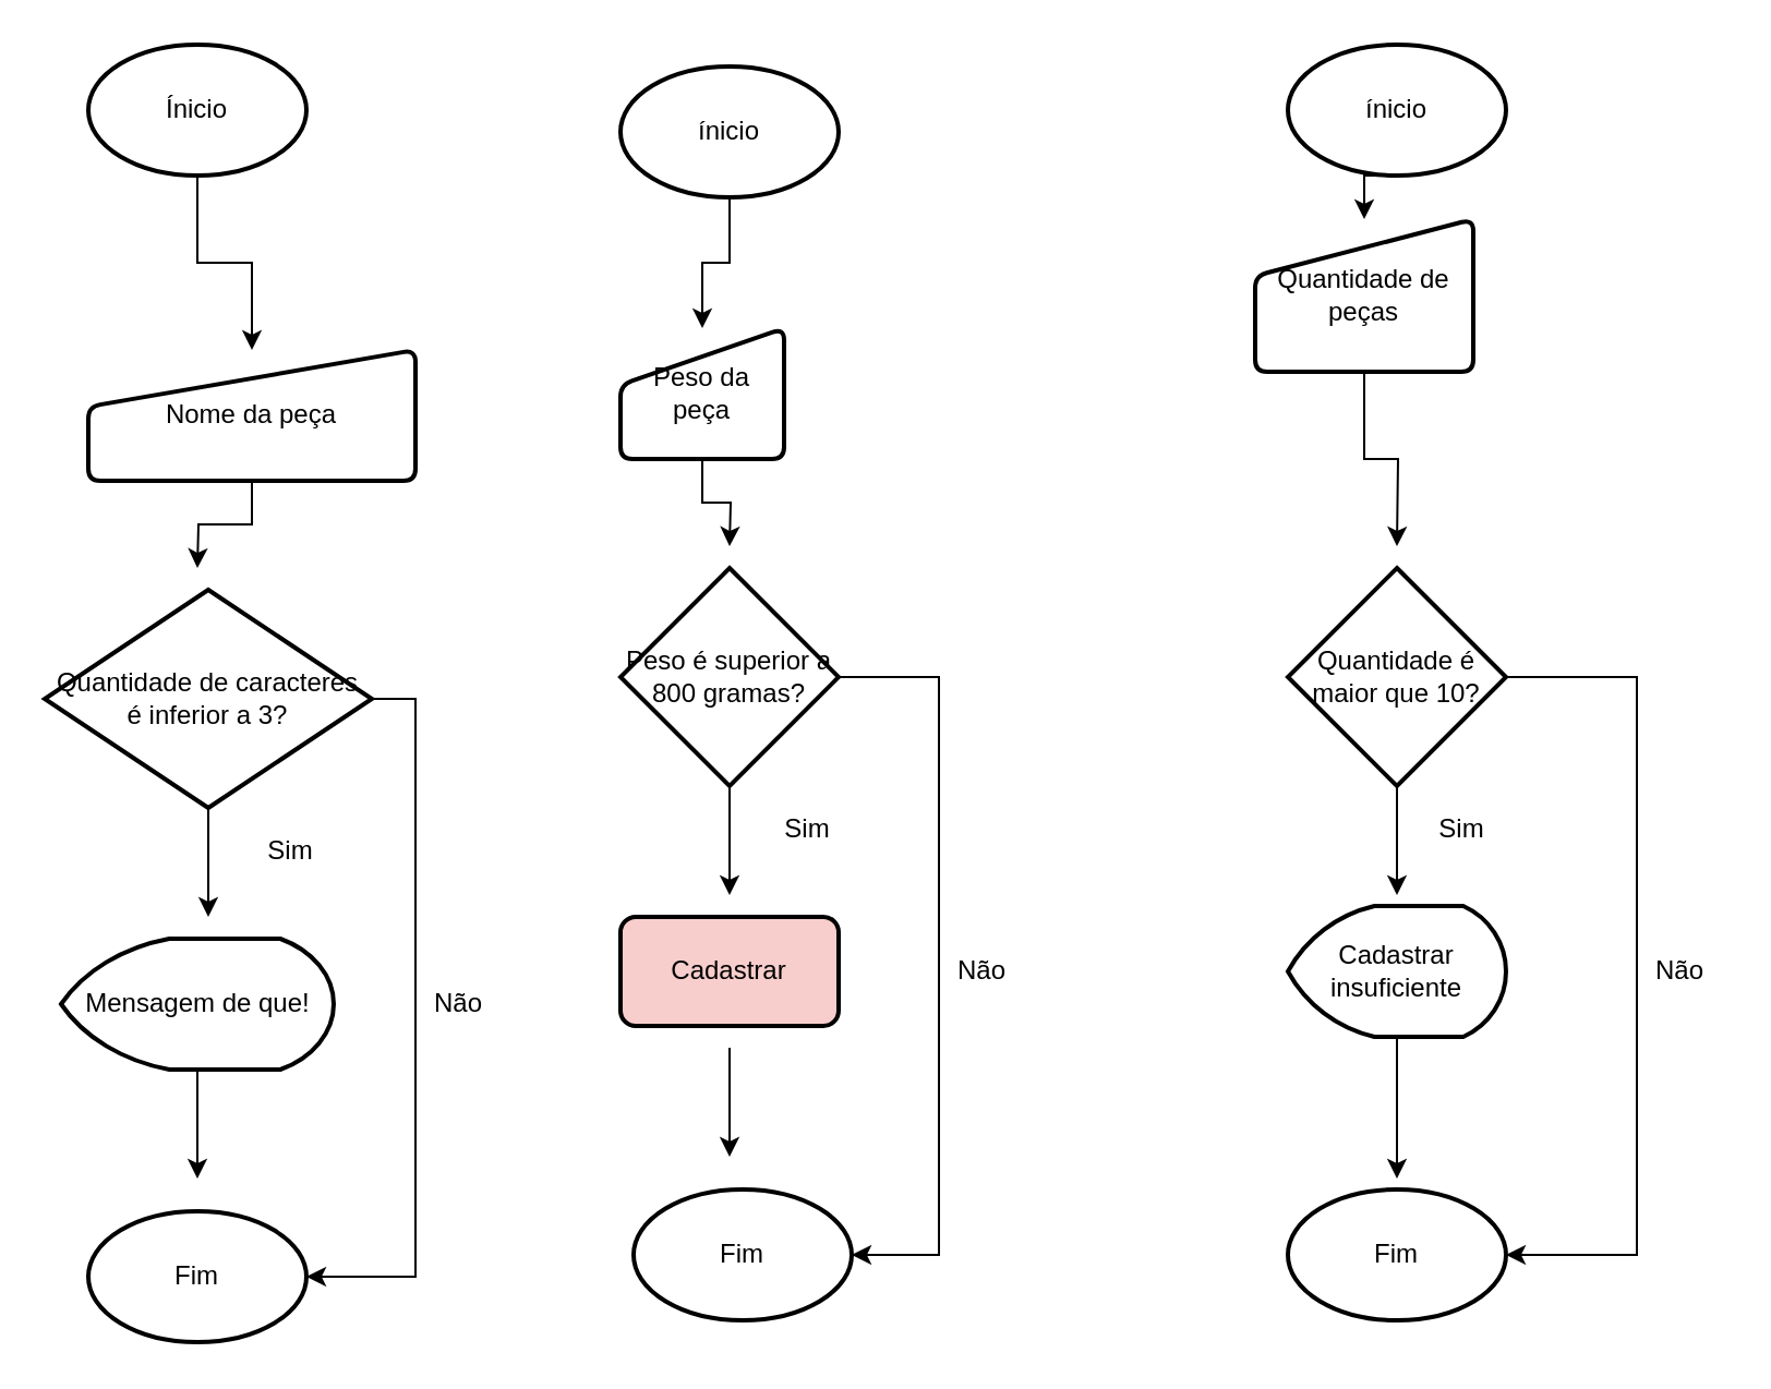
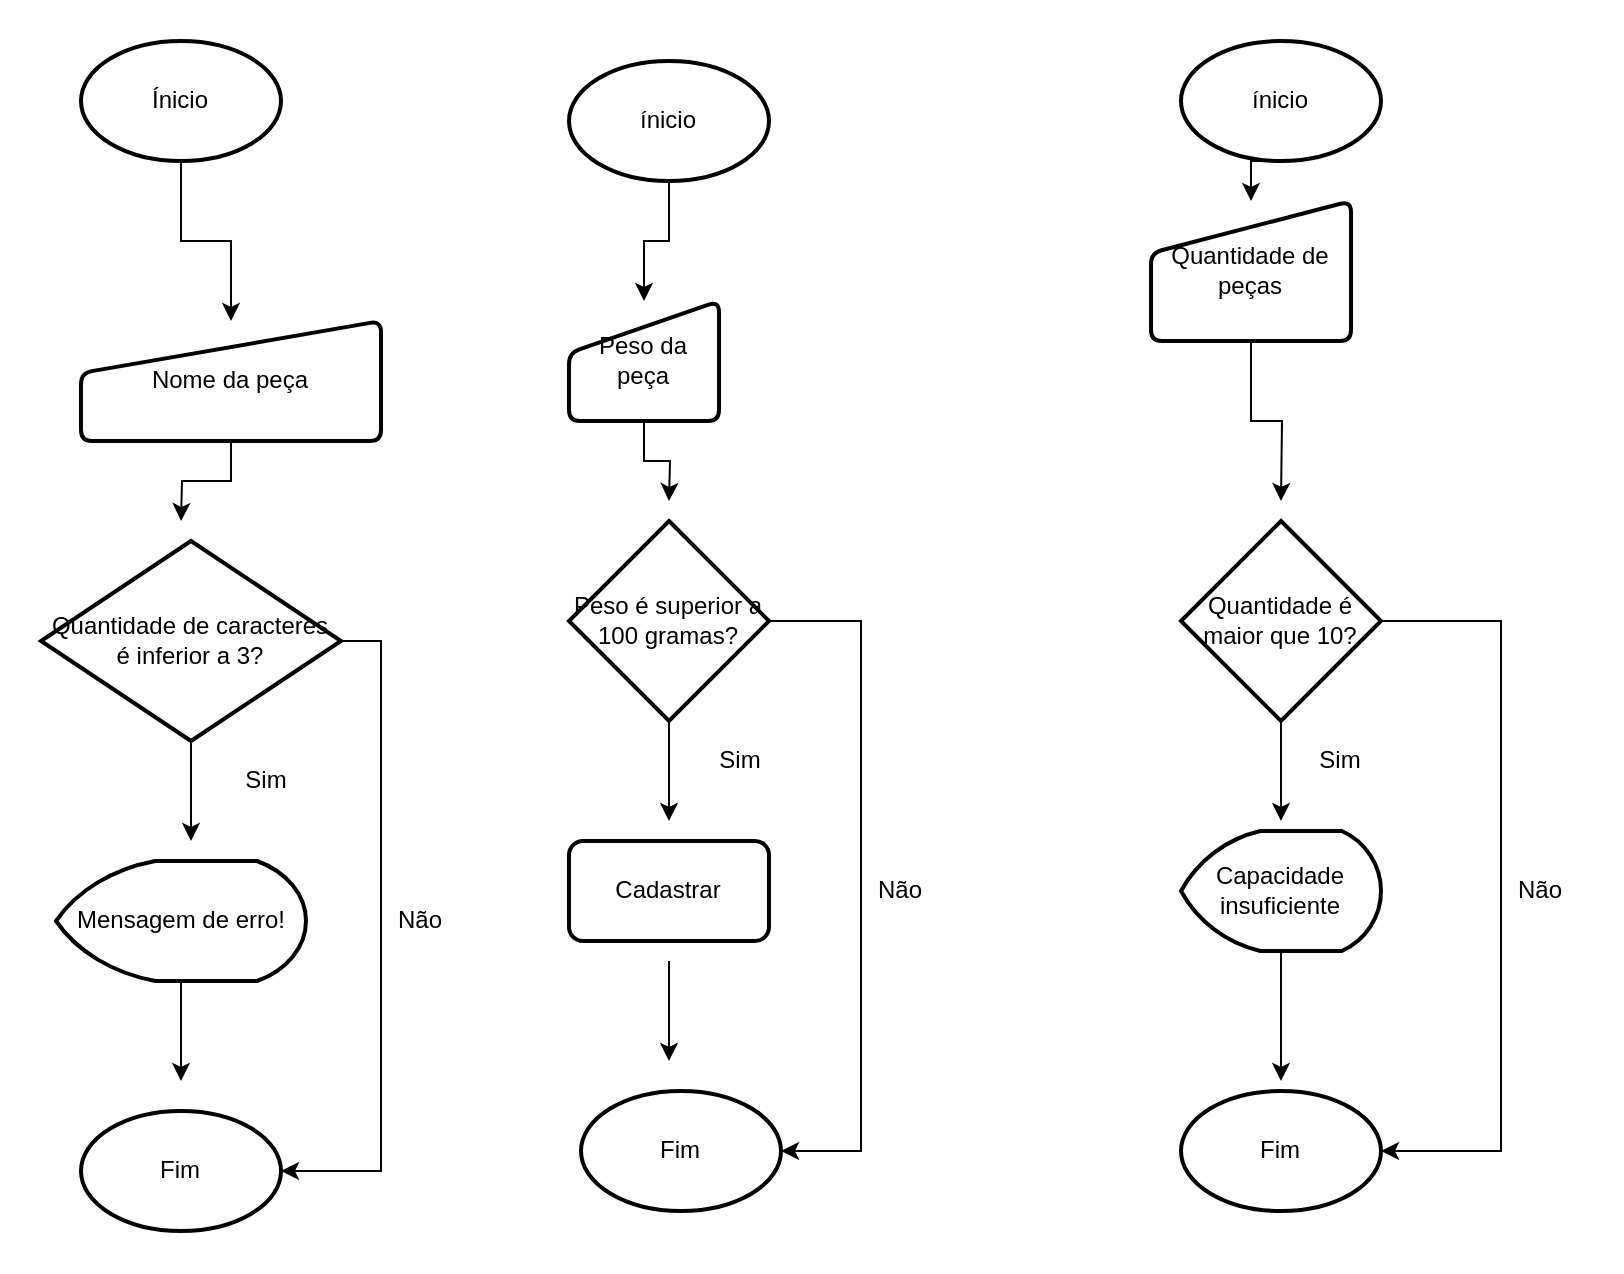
- <mxCell id="18" value="Peso é superior a 800 gramas?" style="strokeWidth=2;html=1;shape=mxgraph.flowchart.decision;whiteSpace=wrap;" vertex="1" parent="1"><mxGeometry x="284" y="260" width="100" height="100" as="geometry" /></mxCell>
+ <mxCell id="18" value="Peso é superior a 100 gramas?" style="strokeWidth=2;html=1;shape=mxgraph.flowchart.decision;whiteSpace=wrap;" vertex="1" parent="1"><mxGeometry x="284" y="260" width="100" height="100" as="geometry" /></mxCell>
- <mxCell id="21" value="Cadastrar" style="rounded=1;whiteSpace=wrap;html=1;absoluteArcSize=1;arcSize=14;strokeWidth=2;fillColor=#f8cecc;" vertex="1" parent="1"><mxGeometry x="284" y="420" width="100" height="50" as="geometry" /></mxCell>
+ <mxCell id="21" value="Cadastrar" style="rounded=1;whiteSpace=wrap;html=1;absoluteArcSize=1;arcSize=14;strokeWidth=2;" vertex="1" parent="1"><mxGeometry x="284" y="420" width="100" height="50" as="geometry" /></mxCell>
- <mxCell id="30" value="Cadastrar insuficiente" style="strokeWidth=2;html=1;shape=mxgraph.flowchart.display;whiteSpace=wrap;" vertex="1" parent="1"><mxGeometry x="590" y="415" width="100" height="60" as="geometry" /></mxCell>
+ <mxCell id="30" value="Capacidade insuficiente" style="strokeWidth=2;html=1;shape=mxgraph.flowchart.display;whiteSpace=wrap;" vertex="1" parent="1"><mxGeometry x="590" y="415" width="100" height="60" as="geometry" /></mxCell>
- <mxCell id="10" value="Mensagem de que!" style="strokeWidth=2;html=1;shape=mxgraph.flowchart.display;whiteSpace=wrap;" vertex="1" parent="1"><mxGeometry x="27.5" y="430" width="125" height="60" as="geometry" /></mxCell>
+ <mxCell id="10" value="Mensagem de erro!" style="strokeWidth=2;html=1;shape=mxgraph.flowchart.display;whiteSpace=wrap;" vertex="1" parent="1"><mxGeometry x="27.5" y="430" width="125" height="60" as="geometry" /></mxCell>
